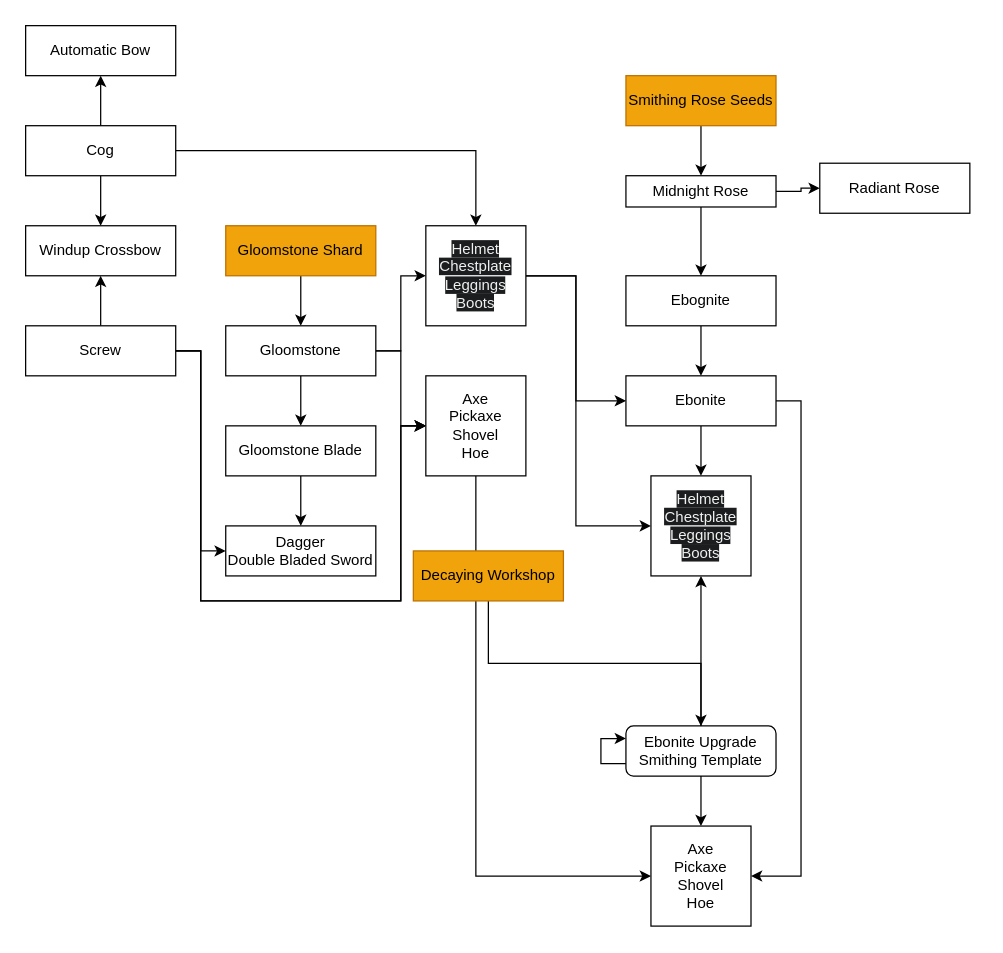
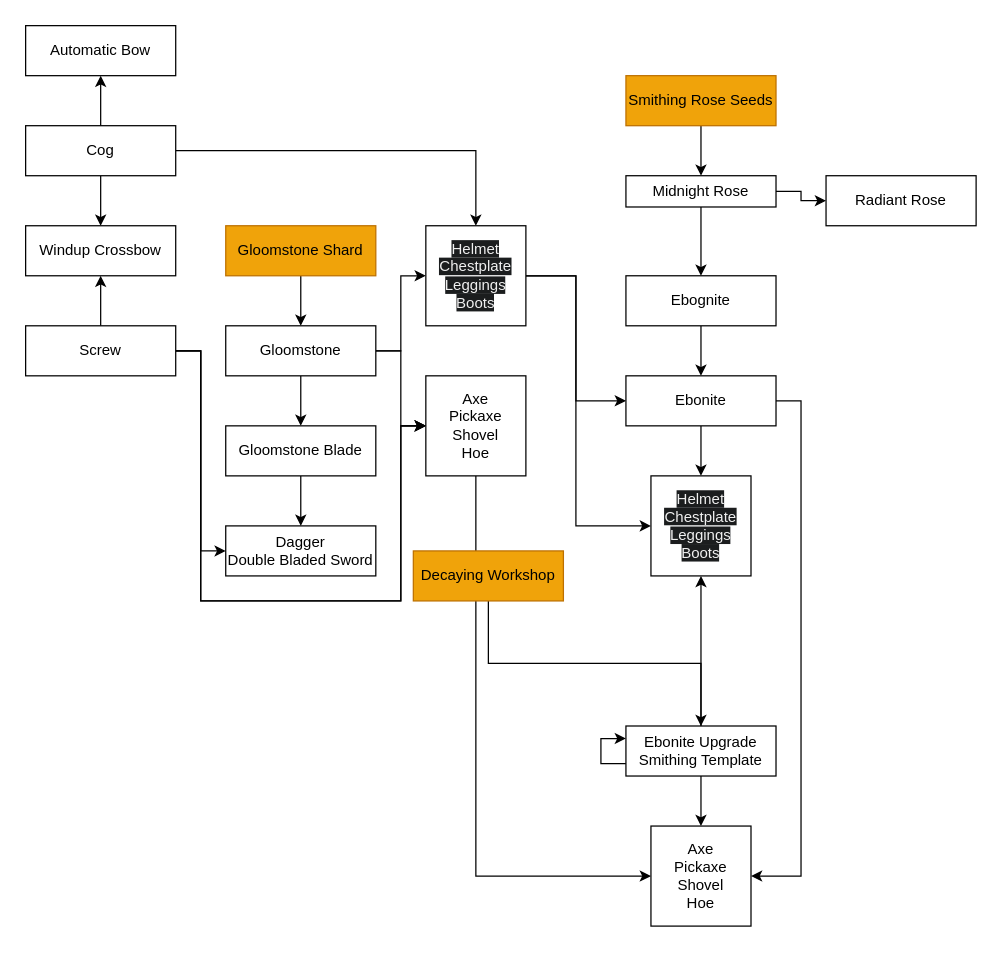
- <mxCell id="45" value="Radiant Rose" style="rounded=0;whiteSpace=wrap;html=1;fontFamily=Arial;" vertex="1" parent="1"><mxGeometry x="655" y="130" width="120" height="40" as="geometry" /></mxCell>
+ <mxCell id="45" value="Radiant Rose" style="rounded=0;whiteSpace=wrap;html=1;fontFamily=Arial;" vertex="1" parent="1"><mxGeometry x="660" y="140" width="120" height="40" as="geometry" /></mxCell>
- <mxCell id="41" value="Ebonite Upgrade Smithing Template" style="whiteSpace=wrap;html=1;fontFamily=Arial;rounded=1;" parent="1" vertex="1"><mxGeometry x="500" y="580" width="120" height="40" as="geometry" /></mxCell>
+ <mxCell id="41" value="Ebonite Upgrade Smithing Template" style="rounded=0;whiteSpace=wrap;html=1;fontFamily=Arial;" parent="1" vertex="1"><mxGeometry x="500" y="580" width="120" height="40" as="geometry" /></mxCell>
